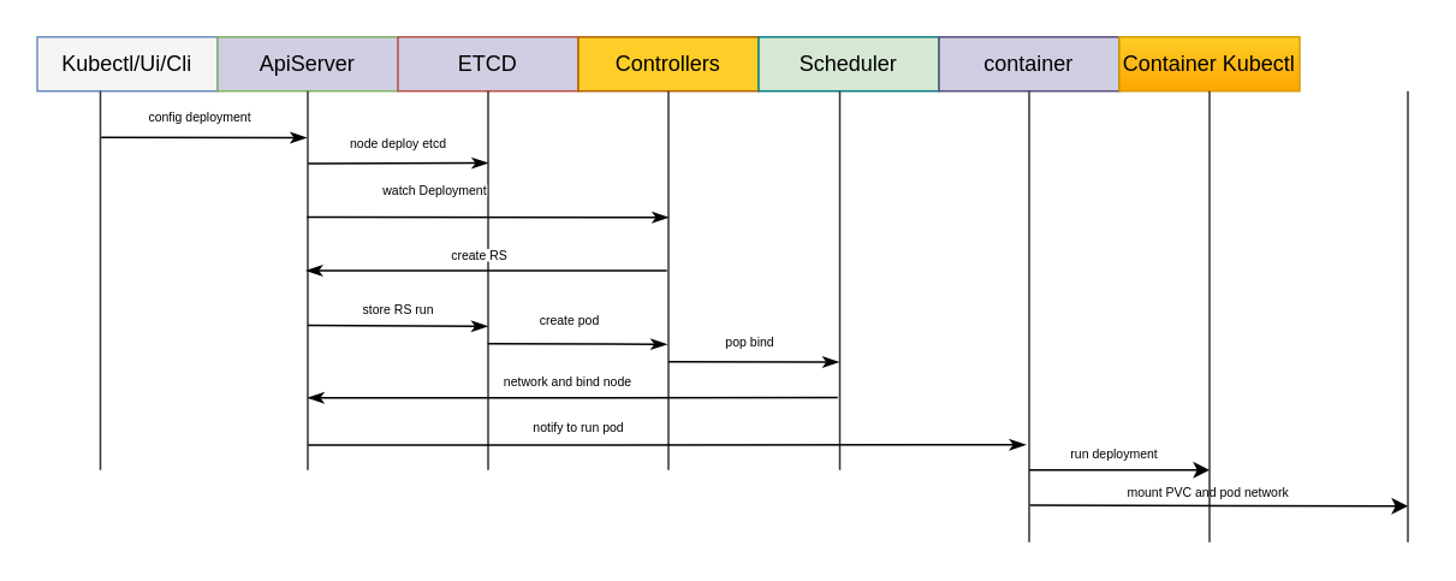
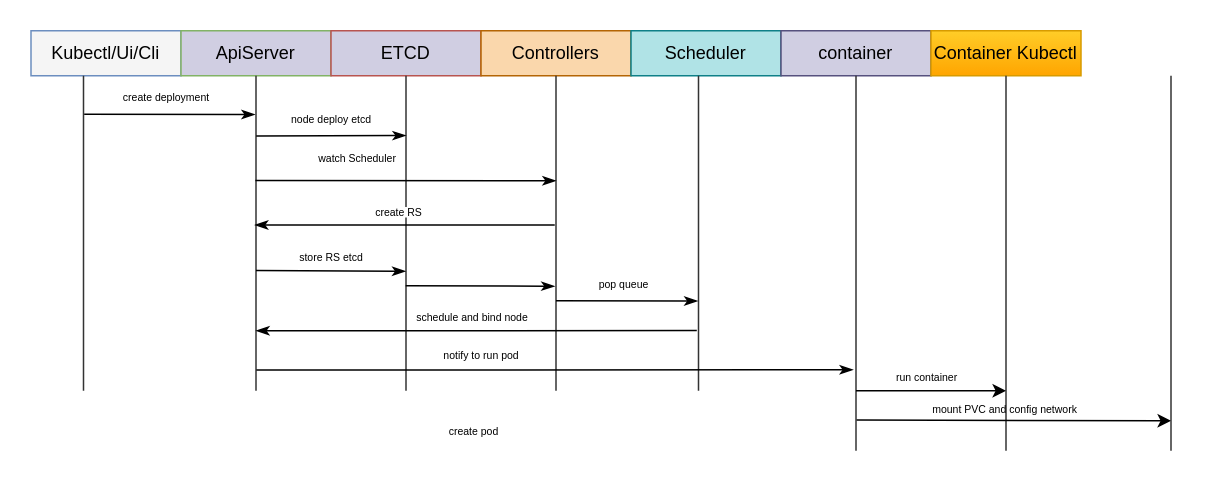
- <mxCell id="5" value="Controllers" style="rounded=0;whiteSpace=wrap;html=1;strokeColor=#b46504;fillColor=#ffcd28;" vertex="1" parent="1"><mxGeometry x="320" y="20" width="100" height="30" as="geometry" /></mxCell>
+ <mxCell id="5" value="Controllers" style="rounded=0;whiteSpace=wrap;html=1;strokeColor=#b46504;fillColor=#fad7ac;" vertex="1" parent="1"><mxGeometry x="320" y="20" width="100" height="30" as="geometry" /></mxCell>
- <mxCell id="6" value="Scheduler" style="rounded=0;whiteSpace=wrap;html=1;strokeColor=#0e8088;fillColor=#d5e8d4;" vertex="1" parent="1"><mxGeometry x="420" y="20" width="100" height="30" as="geometry" /></mxCell>
+ <mxCell id="6" value="Scheduler" style="rounded=0;whiteSpace=wrap;html=1;strokeColor=#0e8088;fillColor=#b0e3e6;" vertex="1" parent="1"><mxGeometry x="420" y="20" width="100" height="30" as="geometry" /></mxCell>
- <mxCell id="18" value="&lt;span style=&quot;background-color: rgb(255, 255, 255); font-size: 7px;&quot;&gt;config deployment&lt;/span&gt;" style="text;html=1;align=center;verticalAlign=middle;resizable=0;points=[];autosize=1;strokeColor=none;fillColor=none;fontSize=7;fontColor=default;" vertex="1" parent="1"><mxGeometry x="50" y="50" width="120" height="30" as="geometry" /></mxCell>
+ <mxCell id="18" value="&lt;span style=&quot;background-color: rgb(255, 255, 255); font-size: 7px;&quot;&gt;create deployment&lt;/span&gt;" style="text;html=1;align=center;verticalAlign=middle;resizable=0;points=[];autosize=1;strokeColor=none;fillColor=none;fontSize=7;fontColor=default;" vertex="1" parent="1"><mxGeometry x="50" y="50" width="120" height="30" as="geometry" /></mxCell>
- <mxCell id="22" value="&lt;span style=&quot;color: rgb(0, 0, 0); font-family: Helvetica; font-size: 7px; font-style: normal; font-variant-ligatures: normal; font-variant-caps: normal; font-weight: 400; letter-spacing: normal; orphans: 2; text-align: center; text-indent: 0px; text-transform: none; widows: 2; word-spacing: 0px; -webkit-text-stroke-width: 0px; background-color: rgb(255, 255, 255); text-decoration-thickness: initial; text-decoration-style: initial; text-decoration-color: initial; float: none; display: inline !important;&quot;&gt;watch Deployment&lt;/span&gt;" style="text;whiteSpace=wrap;html=1;fontSize=7;fontColor=default;" vertex="1" parent="1"><mxGeometry x="209.5" y="95" width="105" height="20" as="geometry" /></mxCell>
+ <mxCell id="22" value="&lt;span style=&quot;color: rgb(0, 0, 0); font-family: Helvetica; font-size: 7px; font-style: normal; font-variant-ligatures: normal; font-variant-caps: normal; font-weight: 400; letter-spacing: normal; orphans: 2; text-align: center; text-indent: 0px; text-transform: none; widows: 2; word-spacing: 0px; -webkit-text-stroke-width: 0px; background-color: rgb(255, 255, 255); text-decoration-thickness: initial; text-decoration-style: initial; text-decoration-color: initial; float: none; display: inline !important;&quot;&gt;watch Scheduler&lt;/span&gt;" style="text;whiteSpace=wrap;html=1;fontSize=7;fontColor=default;" vertex="1" parent="1"><mxGeometry x="209.5" y="95" width="105" height="20" as="geometry" /></mxCell>
- <mxCell id="26" value="store RS run" style="text;html=1;align=center;verticalAlign=middle;resizable=0;points=[];autosize=1;strokeColor=none;fillColor=none;fontSize=7;fontColor=default;" vertex="1" parent="1"><mxGeometry x="170" y="157" width="100" height="30" as="geometry" /></mxCell>
+ <mxCell id="26" value="store RS etcd" style="text;html=1;align=center;verticalAlign=middle;resizable=0;points=[];autosize=1;strokeColor=none;fillColor=none;fontSize=7;fontColor=default;" vertex="1" parent="1"><mxGeometry x="170" y="157" width="100" height="30" as="geometry" /></mxCell>
- <mxCell id="28" value="&lt;span style=&quot;background-color: rgb(255, 255, 255);&quot;&gt;create pod&lt;/span&gt;" style="text;html=1;align=center;verticalAlign=middle;resizable=0;points=[];autosize=1;strokeColor=none;fillColor=none;fontSize=7;fontColor=default;" vertex="1" parent="1"><mxGeometry x="275" y="163" width="80" height="30" as="geometry" /></mxCell>
+ <mxCell id="28" value="&lt;span style=&quot;background-color: rgb(255, 255, 255);&quot;&gt;create pod&lt;/span&gt;" style="text;html=1;align=center;verticalAlign=middle;resizable=0;points=[];autosize=1;strokeColor=none;fillColor=none;fontSize=7;fontColor=default;" vertex="1" parent="1"><mxGeometry x="275" y="273" width="80" height="30" as="geometry" /></mxCell>
- <mxCell id="30" value="pop bind" style="text;html=1;align=center;verticalAlign=middle;resizable=0;points=[];autosize=1;strokeColor=none;fillColor=none;fontSize=7;fontColor=default;" vertex="1" parent="1"><mxGeometry x="375" y="175" width="80" height="30" as="geometry" /></mxCell>
+ <mxCell id="30" value="pop queue" style="text;html=1;align=center;verticalAlign=middle;resizable=0;points=[];autosize=1;strokeColor=none;fillColor=none;fontSize=7;fontColor=default;" vertex="1" parent="1"><mxGeometry x="375" y="175" width="80" height="30" as="geometry" /></mxCell>
- <mxCell id="32" value="&lt;span style=&quot;background-color: rgb(255, 255, 255);&quot;&gt;network and bind node&lt;/span&gt;" style="text;html=1;align=center;verticalAlign=middle;resizable=0;points=[];autosize=1;strokeColor=none;fillColor=none;fontSize=7;fontColor=default;" vertex="1" parent="1"><mxGeometry x="239" y="197" width="150" height="30" as="geometry" /></mxCell>
+ <mxCell id="32" value="&lt;span style=&quot;background-color: rgb(255, 255, 255);&quot;&gt;schedule and bind node&lt;/span&gt;" style="text;html=1;align=center;verticalAlign=middle;resizable=0;points=[];autosize=1;strokeColor=none;fillColor=none;fontSize=7;fontColor=default;" vertex="1" parent="1"><mxGeometry x="239" y="197" width="150" height="30" as="geometry" /></mxCell>
- <mxCell id="37" value="run deployment&amp;nbsp;" style="text;html=1;align=center;verticalAlign=middle;resizable=0;points=[];autosize=1;strokeColor=none;fillColor=none;fontSize=7;fontColor=default;" vertex="1" parent="1"><mxGeometry x="568" y="237" width="100" height="30" as="geometry" /></mxCell>
+ <mxCell id="37" value="run container&amp;nbsp;" style="text;html=1;align=center;verticalAlign=middle;resizable=0;points=[];autosize=1;strokeColor=none;fillColor=none;fontSize=7;fontColor=default;" vertex="1" parent="1"><mxGeometry x="568" y="237" width="100" height="30" as="geometry" /></mxCell>
- <mxCell id="38" value="mount PVC and pod network&amp;nbsp;" style="text;html=1;align=center;verticalAlign=middle;resizable=0;points=[];autosize=1;strokeColor=none;fillColor=none;fontSize=7;fontColor=default;" vertex="1" parent="1"><mxGeometry x="575" y="258" width="190" height="30" as="geometry" /></mxCell>
+ <mxCell id="38" value="mount PVC and config network&amp;nbsp;" style="text;html=1;align=center;verticalAlign=middle;resizable=0;points=[];autosize=1;strokeColor=none;fillColor=none;fontSize=7;fontColor=default;" vertex="1" parent="1"><mxGeometry x="575" y="258" width="190" height="30" as="geometry" /></mxCell>
